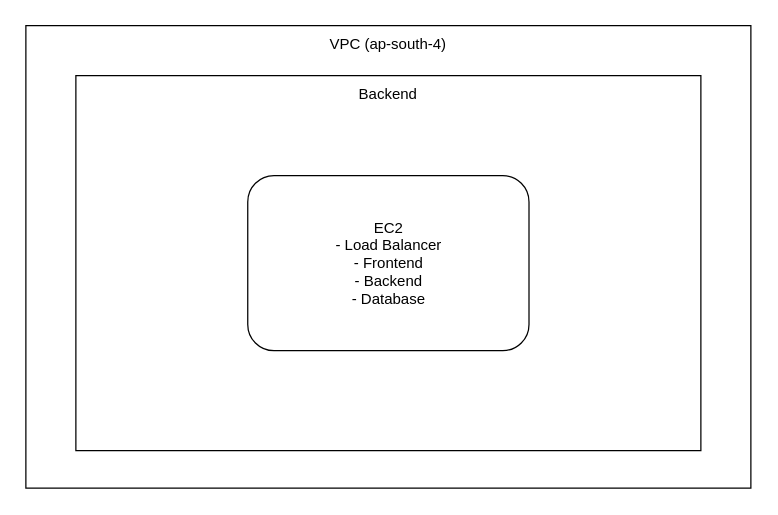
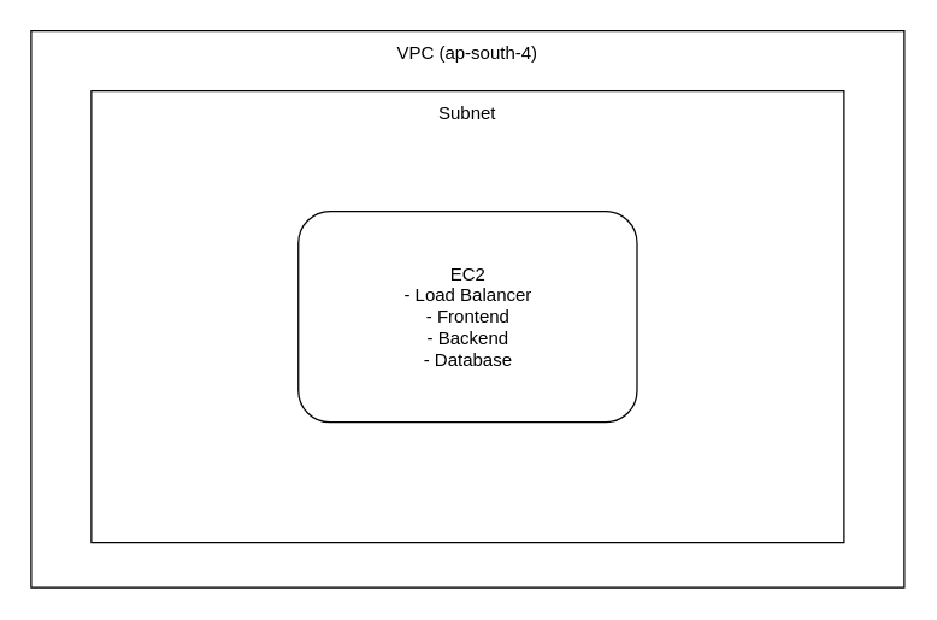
- <mxCell id="5" value="Backend" style="text;html=1;align=center;verticalAlign=middle;whiteSpace=wrap;rounded=0;" vertex="1" parent="1"><mxGeometry x="250" y="60" width="120" height="30" as="geometry" /></mxCell>
+ <mxCell id="5" value="Subnet" style="text;html=1;align=center;verticalAlign=middle;whiteSpace=wrap;rounded=0;" vertex="1" parent="1"><mxGeometry x="250" y="60" width="120" height="30" as="geometry" /></mxCell>
